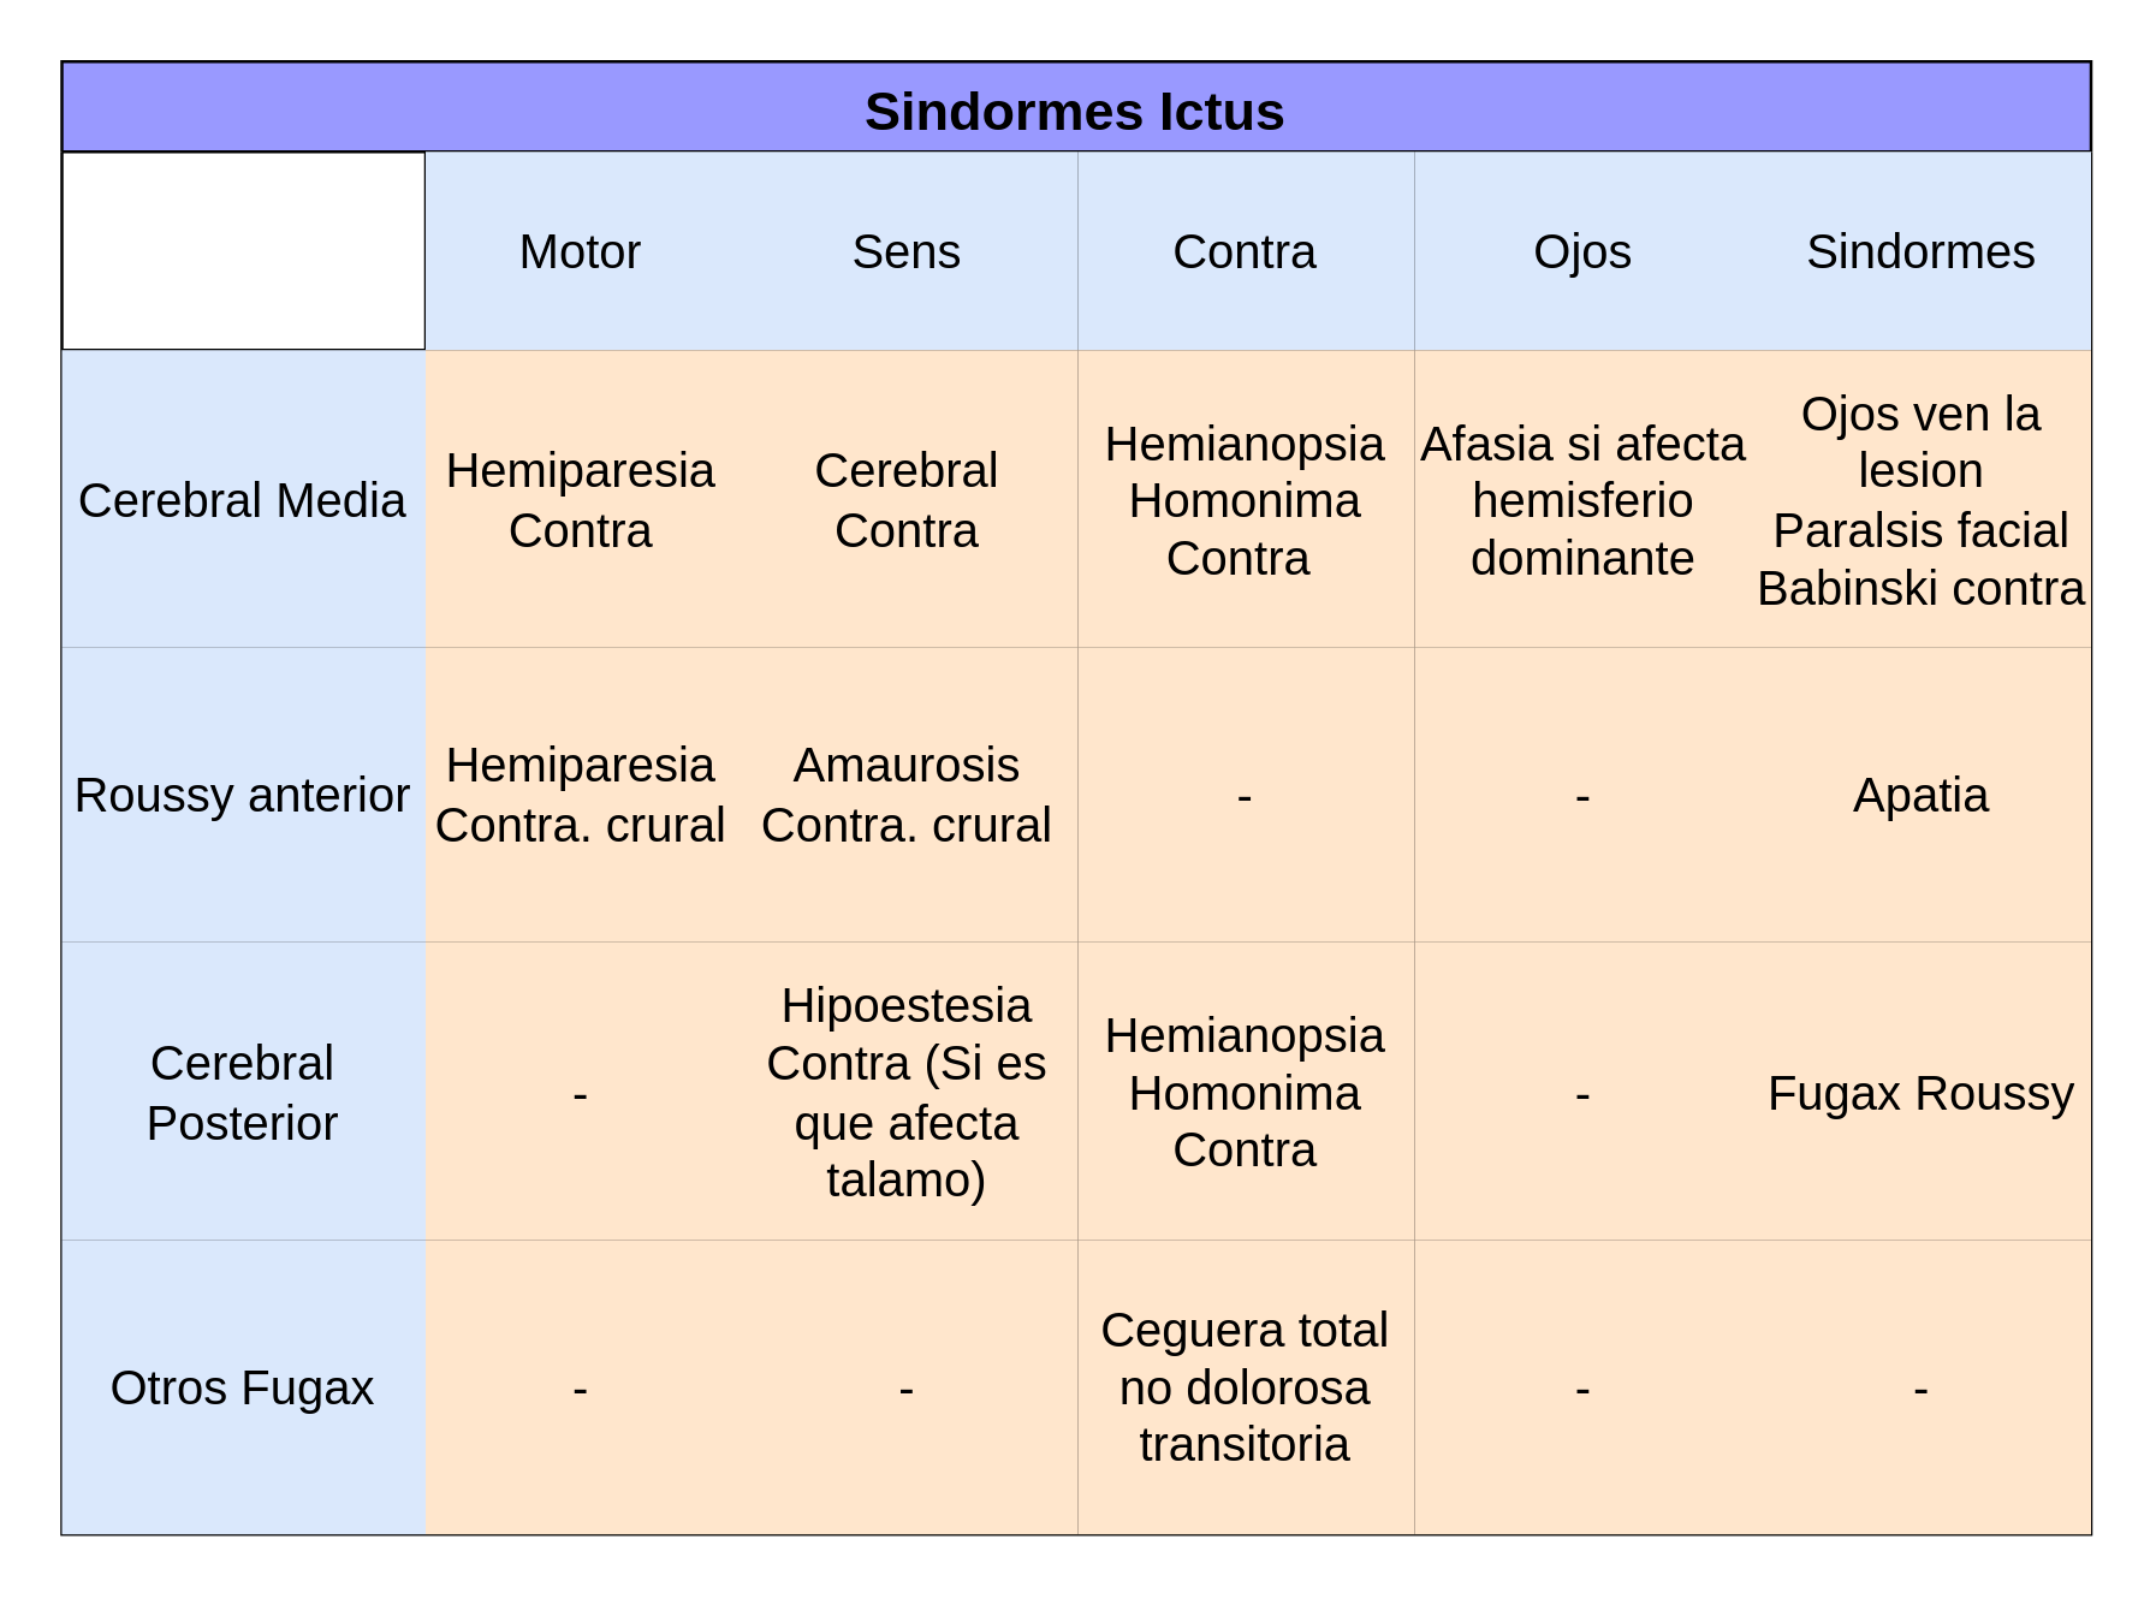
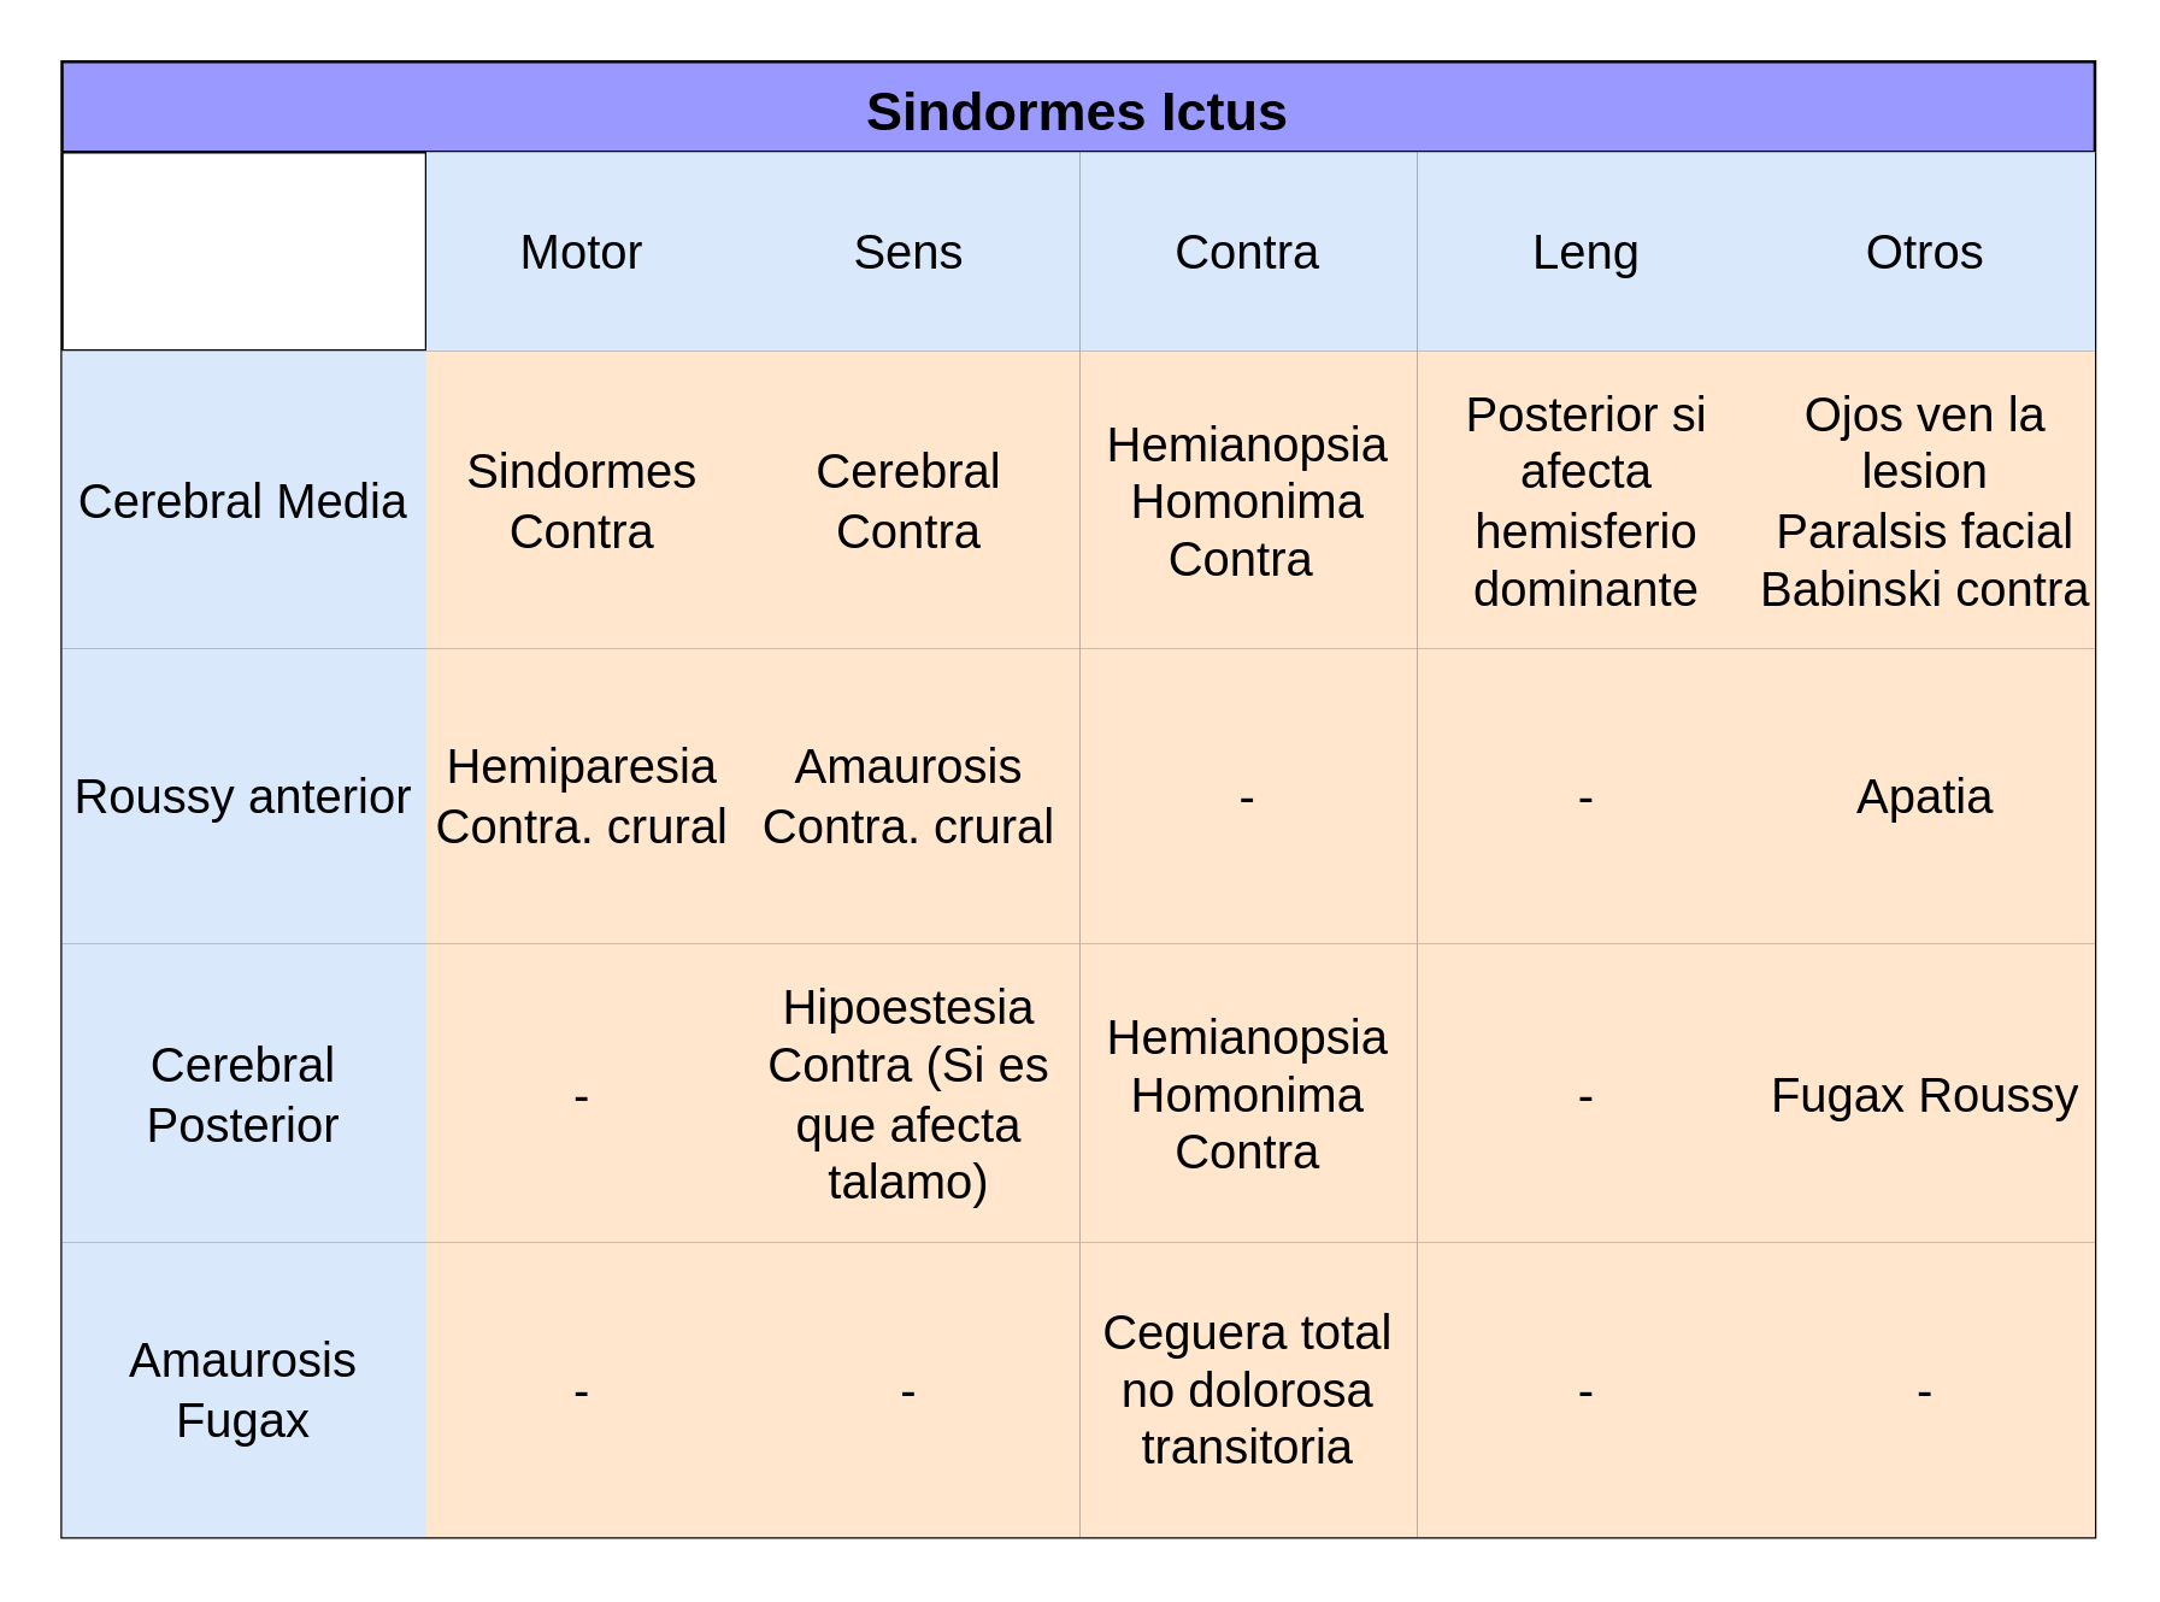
- <mxCell id="8" value="Ojos" style="shape=partialRectangle;html=1;whiteSpace=wrap;connectable=0;strokeColor=#6c8ebf;overflow=hidden;fillColor=#dae8fc;top=0;left=0;bottom=0;right=0;pointerEvents=1;fontSize=16;strokeWidth=2;" vertex="1" parent="3"><mxGeometry x="450" width="113" height="66" as="geometry"><mxRectangle width="113" height="66" as="alternateBounds" /></mxGeometry></mxCell>
+ <mxCell id="8" value="Leng" style="shape=partialRectangle;html=1;whiteSpace=wrap;connectable=0;strokeColor=#6c8ebf;overflow=hidden;fillColor=#dae8fc;top=0;left=0;bottom=0;right=0;pointerEvents=1;fontSize=16;strokeWidth=2;" vertex="1" parent="3"><mxGeometry x="450" width="113" height="66" as="geometry"><mxRectangle width="113" height="66" as="alternateBounds" /></mxGeometry></mxCell>
- <mxCell id="9" value="Sindormes" style="shape=partialRectangle;html=1;whiteSpace=wrap;connectable=0;strokeColor=#6c8ebf;overflow=hidden;fillColor=#dae8fc;top=0;left=0;bottom=0;right=0;pointerEvents=1;fontSize=16;strokeWidth=2;" vertex="1" parent="3"><mxGeometry x="563" width="112" height="66" as="geometry"><mxRectangle width="112" height="66" as="alternateBounds" /></mxGeometry></mxCell>
+ <mxCell id="9" value="Otros" style="shape=partialRectangle;html=1;whiteSpace=wrap;connectable=0;strokeColor=#6c8ebf;overflow=hidden;fillColor=#dae8fc;top=0;left=0;bottom=0;right=0;pointerEvents=1;fontSize=16;strokeWidth=2;" vertex="1" parent="3"><mxGeometry x="563" width="112" height="66" as="geometry"><mxRectangle width="112" height="66" as="alternateBounds" /></mxGeometry></mxCell>
- <mxCell id="12" value="Hemiparesia Contra" style="shape=partialRectangle;html=1;whiteSpace=wrap;connectable=0;strokeColor=#d79b00;overflow=hidden;fillColor=#ffe6cc;top=0;left=0;bottom=0;right=0;pointerEvents=1;fontSize=16;strokeWidth=2;" vertex="1" parent="10"><mxGeometry x="121" width="104" height="99" as="geometry"><mxRectangle width="104" height="99" as="alternateBounds" /></mxGeometry></mxCell>
+ <mxCell id="12" value="Sindormes Contra" style="shape=partialRectangle;html=1;whiteSpace=wrap;connectable=0;strokeColor=#d79b00;overflow=hidden;fillColor=#ffe6cc;top=0;left=0;bottom=0;right=0;pointerEvents=1;fontSize=16;strokeWidth=2;" vertex="1" parent="10"><mxGeometry x="121" width="104" height="99" as="geometry"><mxRectangle width="104" height="99" as="alternateBounds" /></mxGeometry></mxCell>
- <mxCell id="15" value="Afasia si afecta hemisferio dominante" style="shape=partialRectangle;html=1;whiteSpace=wrap;connectable=0;strokeColor=#d79b00;overflow=hidden;fillColor=#ffe6cc;top=0;left=0;bottom=0;right=0;pointerEvents=1;fontSize=16;strokeWidth=2;" vertex="1" parent="10"><mxGeometry x="450" width="113" height="99" as="geometry"><mxRectangle width="113" height="99" as="alternateBounds" /></mxGeometry></mxCell>
+ <mxCell id="15" value="Posterior si afecta hemisferio dominante" style="shape=partialRectangle;html=1;whiteSpace=wrap;connectable=0;strokeColor=#d79b00;overflow=hidden;fillColor=#ffe6cc;top=0;left=0;bottom=0;right=0;pointerEvents=1;fontSize=16;strokeWidth=2;" vertex="1" parent="10"><mxGeometry x="450" width="113" height="99" as="geometry"><mxRectangle width="113" height="99" as="alternateBounds" /></mxGeometry></mxCell>
- <mxCell id="32" value="Otros Fugax" style="shape=partialRectangle;html=1;whiteSpace=wrap;connectable=0;strokeColor=#6c8ebf;overflow=hidden;fillColor=#dae8fc;top=0;left=0;bottom=0;right=0;pointerEvents=1;fontSize=16;strokeWidth=2;" vertex="1" parent="31"><mxGeometry width="121" height="98" as="geometry"><mxRectangle width="121" height="98" as="alternateBounds" /></mxGeometry></mxCell>
+ <mxCell id="32" value="Amaurosis Fugax" style="shape=partialRectangle;html=1;whiteSpace=wrap;connectable=0;strokeColor=#6c8ebf;overflow=hidden;fillColor=#dae8fc;top=0;left=0;bottom=0;right=0;pointerEvents=1;fontSize=16;strokeWidth=2;" vertex="1" parent="31"><mxGeometry width="121" height="98" as="geometry"><mxRectangle width="121" height="98" as="alternateBounds" /></mxGeometry></mxCell>
